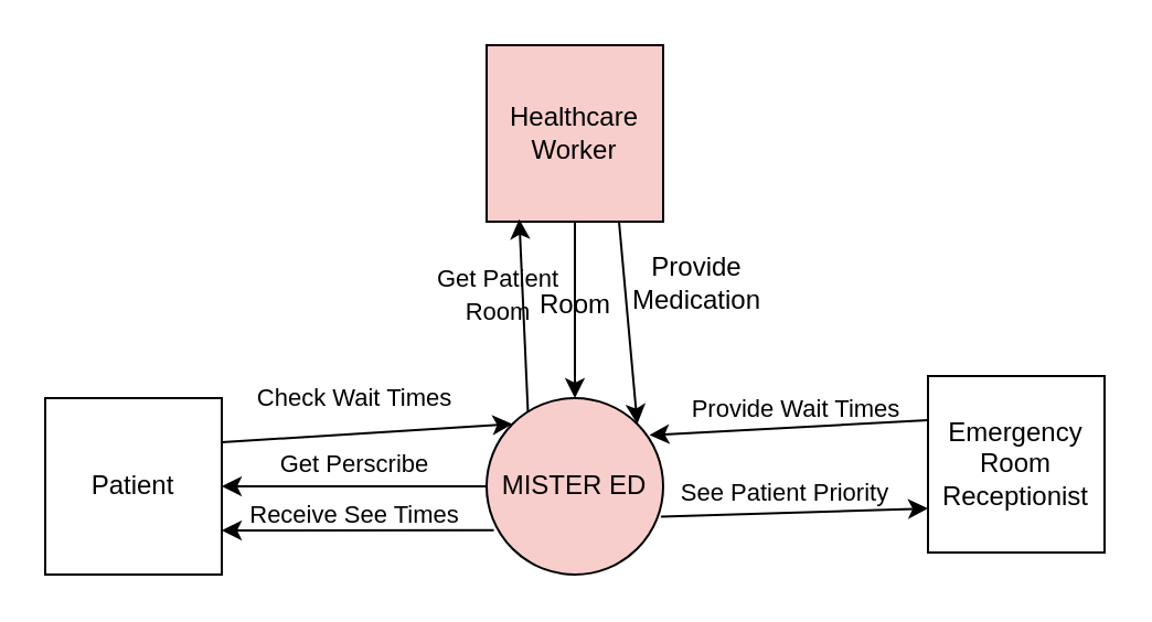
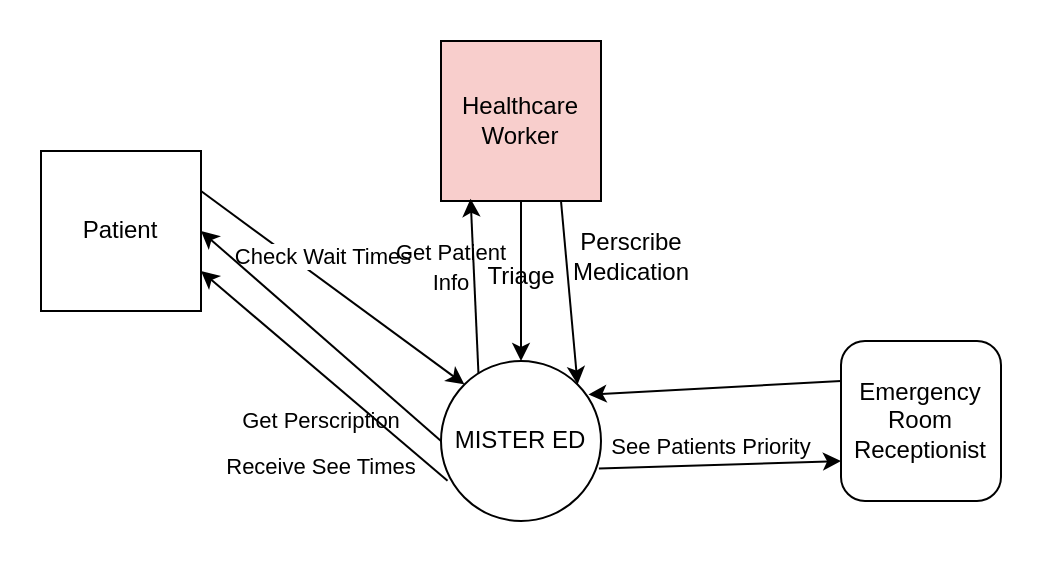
- <mxCell id="17" value="&lt;div&gt;Provide&lt;/div&gt;&lt;div&gt;Medication&lt;br&gt;&lt;/div&gt;" style="text;html=1;align=center;verticalAlign=middle;resizable=0;points=[];autosize=1;strokeColor=none;fillColor=none;" vertex="1" parent="1"><mxGeometry x="275" y="108" width="80" height="40" as="geometry" /></mxCell>
+ <mxCell id="17" value="&lt;div&gt;Perscribe&lt;/div&gt;&lt;div&gt;Medication&lt;br&gt;&lt;/div&gt;" style="text;html=1;align=center;verticalAlign=middle;resizable=0;points=[];autosize=1;strokeColor=none;fillColor=none;" vertex="1" parent="1"><mxGeometry x="275" y="108" width="80" height="40" as="geometry" /></mxCell>
- <mxCell id="13" value="&lt;div&gt;&lt;font style=&quot;font-size: 11px;&quot;&gt;Get Patient&lt;/font&gt;&lt;/div&gt;&lt;div&gt;&lt;font style=&quot;font-size: 11px;&quot;&gt;Room&lt;br&gt;&lt;/font&gt;&lt;/div&gt;" style="text;html=1;align=center;verticalAlign=middle;resizable=0;points=[];autosize=1;strokeColor=none;fillColor=none;" vertex="1" parent="1"><mxGeometry x="185" y="113" width="80" height="40" as="geometry" /></mxCell>
+ <mxCell id="13" value="&lt;div&gt;&lt;font style=&quot;font-size: 11px;&quot;&gt;Get Patient&lt;/font&gt;&lt;/div&gt;&lt;div&gt;&lt;font style=&quot;font-size: 11px;&quot;&gt;Info&lt;br&gt;&lt;/font&gt;&lt;/div&gt;" style="text;html=1;align=center;verticalAlign=middle;resizable=0;points=[];autosize=1;strokeColor=none;fillColor=none;" vertex="1" parent="1"><mxGeometry x="185" y="113" width="80" height="40" as="geometry" /></mxCell>
- <mxCell id="15" value="Room" style="text;html=1;align=center;verticalAlign=middle;resizable=0;points=[];autosize=1;strokeColor=none;fillColor=none;" vertex="1" parent="1"><mxGeometry x="230" y="123" width="60" height="30" as="geometry" /></mxCell>
+ <mxCell id="15" value="Triage" style="text;html=1;align=center;verticalAlign=middle;resizable=0;points=[];autosize=1;strokeColor=none;fillColor=none;" vertex="1" parent="1"><mxGeometry x="230" y="123" width="60" height="30" as="geometry" /></mxCell>
- <mxCell id="19" value="&lt;font style=&quot;font-size: 11px;&quot;&gt;Provide Wait Times&lt;br&gt;&lt;/font&gt;" style="text;html=1;align=center;verticalAlign=middle;resizable=0;points=[];autosize=1;strokeColor=none;fillColor=none;" vertex="1" parent="1"><mxGeometry x="300" y="170" width="120" height="30" as="geometry" /></mxCell>
- <mxCell id="11" value="&lt;font style=&quot;font-size: 11px;&quot;&gt;Get Perscribe&lt;br&gt;&lt;/font&gt;" style="text;html=1;align=center;verticalAlign=middle;resizable=0;points=[];autosize=1;strokeColor=none;fillColor=none;" vertex="1" parent="1"><mxGeometry x="105" y="195" width="110" height="30" as="geometry" /></mxCell>
+ <mxCell id="11" value="&lt;font style=&quot;font-size: 11px;&quot;&gt;Get Perscription&lt;br&gt;&lt;/font&gt;" style="text;html=1;align=center;verticalAlign=middle;resizable=0;points=[];autosize=1;strokeColor=none;fillColor=none;" vertex="1" parent="1"><mxGeometry x="105" y="195" width="110" height="30" as="geometry" /></mxCell>
- <mxCell id="5" value="Emergency Room Receptionist" style="whiteSpace=wrap;html=1;aspect=fixed;" vertex="1" parent="1"><mxGeometry x="420" y="170" width="80" height="80" as="geometry" /></mxCell>
+ <mxCell id="5" value="Emergency Room Receptionist" style="whiteSpace=wrap;html=1;aspect=fixed;rounded=1;" vertex="1" parent="1"><mxGeometry x="420" y="170" width="80" height="80" as="geometry" /></mxCell>
- <mxCell id="3" value="Patient" style="whiteSpace=wrap;html=1;aspect=fixed;" vertex="1" parent="1"><mxGeometry x="20" y="180" width="80" height="80" as="geometry" /></mxCell>
+ <mxCell id="3" value="Patient" style="whiteSpace=wrap;html=1;aspect=fixed;" vertex="1" parent="1"><mxGeometry x="20" y="75" width="80" height="80" as="geometry" /></mxCell>
- <mxCell id="2" value="MISTER ED" style="ellipse;whiteSpace=wrap;html=1;aspect=fixed;fillColor=#f8cecc;" vertex="1" parent="1"><mxGeometry x="220" y="180" width="80" height="80" as="geometry" /></mxCell>
+ <mxCell id="2" value="MISTER ED" style="ellipse;whiteSpace=wrap;html=1;aspect=fixed;" vertex="1" parent="1"><mxGeometry x="220" y="180" width="80" height="80" as="geometry" /></mxCell>
- <mxCell id="21" value="&lt;font style=&quot;font-size: 11px;&quot;&gt;See Patient Priority&lt;br&gt;&lt;/font&gt;" style="text;html=1;align=center;verticalAlign=middle;resizable=0;points=[];autosize=1;strokeColor=none;fillColor=none;" vertex="1" parent="1"><mxGeometry x="290" y="208" width="130" height="30" as="geometry" /></mxCell>
+ <mxCell id="21" value="&lt;font style=&quot;font-size: 11px;&quot;&gt;See Patients Priority&lt;br&gt;&lt;/font&gt;" style="text;html=1;align=center;verticalAlign=middle;resizable=0;points=[];autosize=1;strokeColor=none;fillColor=none;" vertex="1" parent="1"><mxGeometry x="290" y="208" width="130" height="30" as="geometry" /></mxCell>
